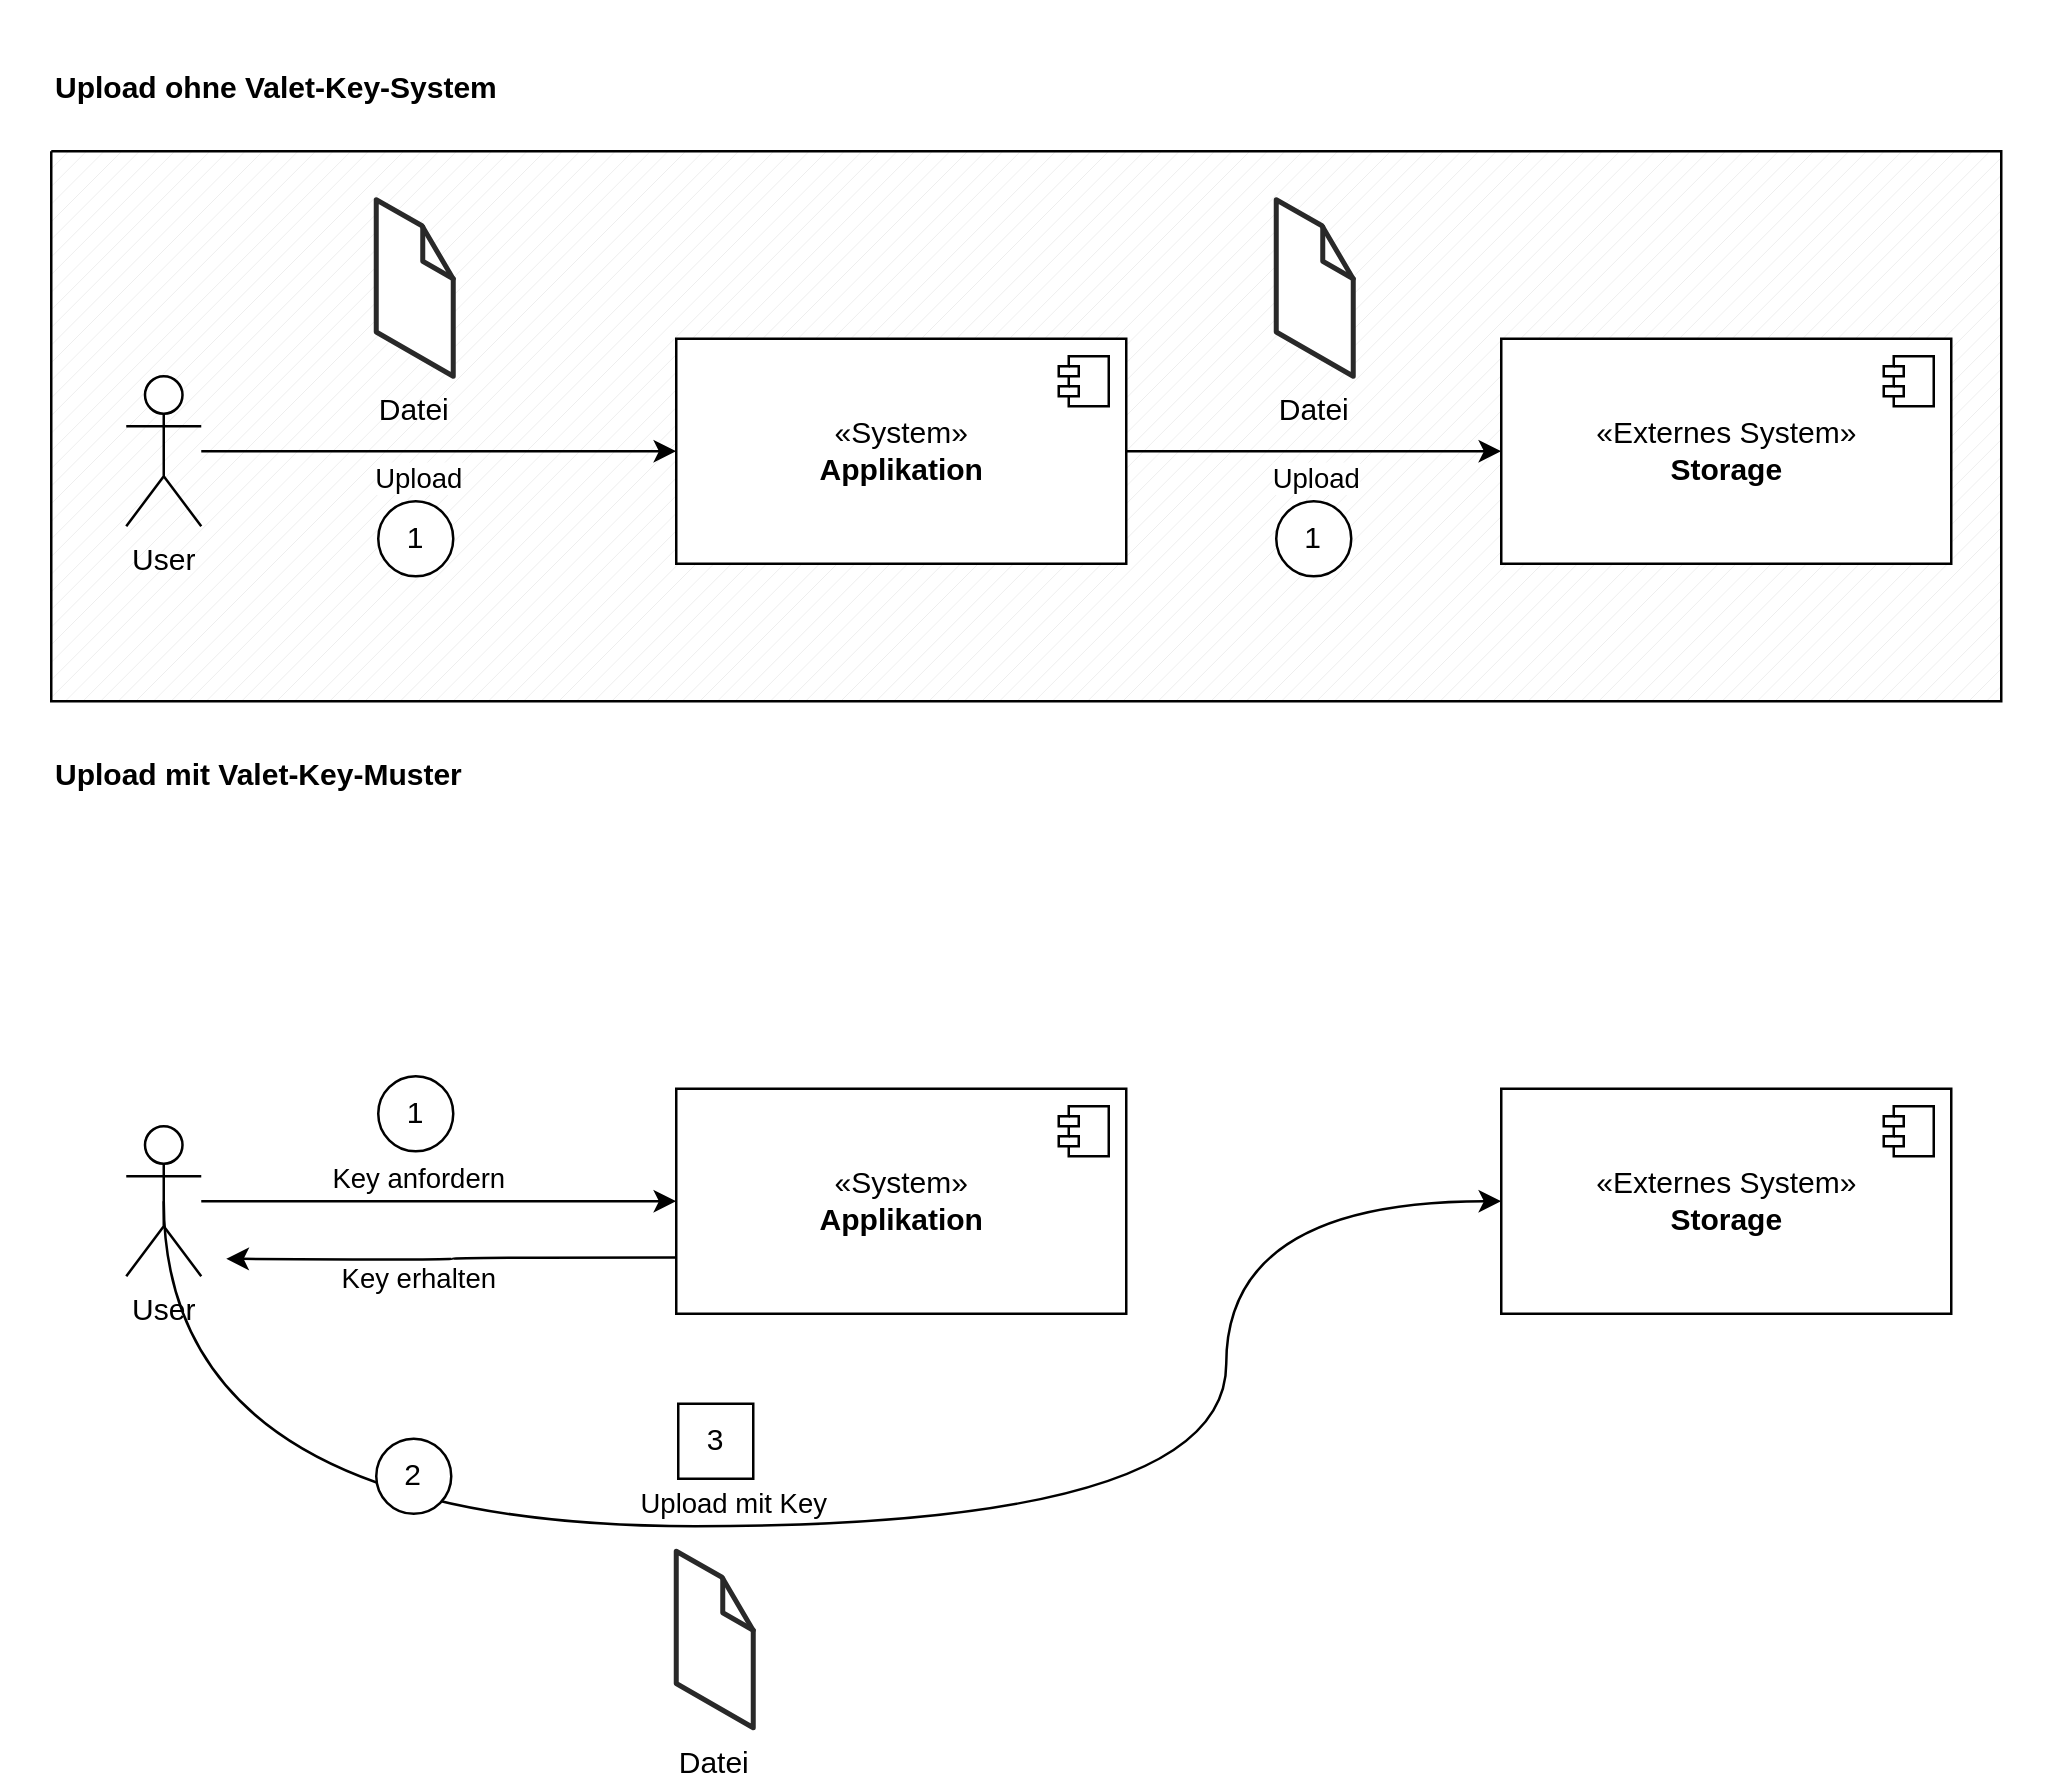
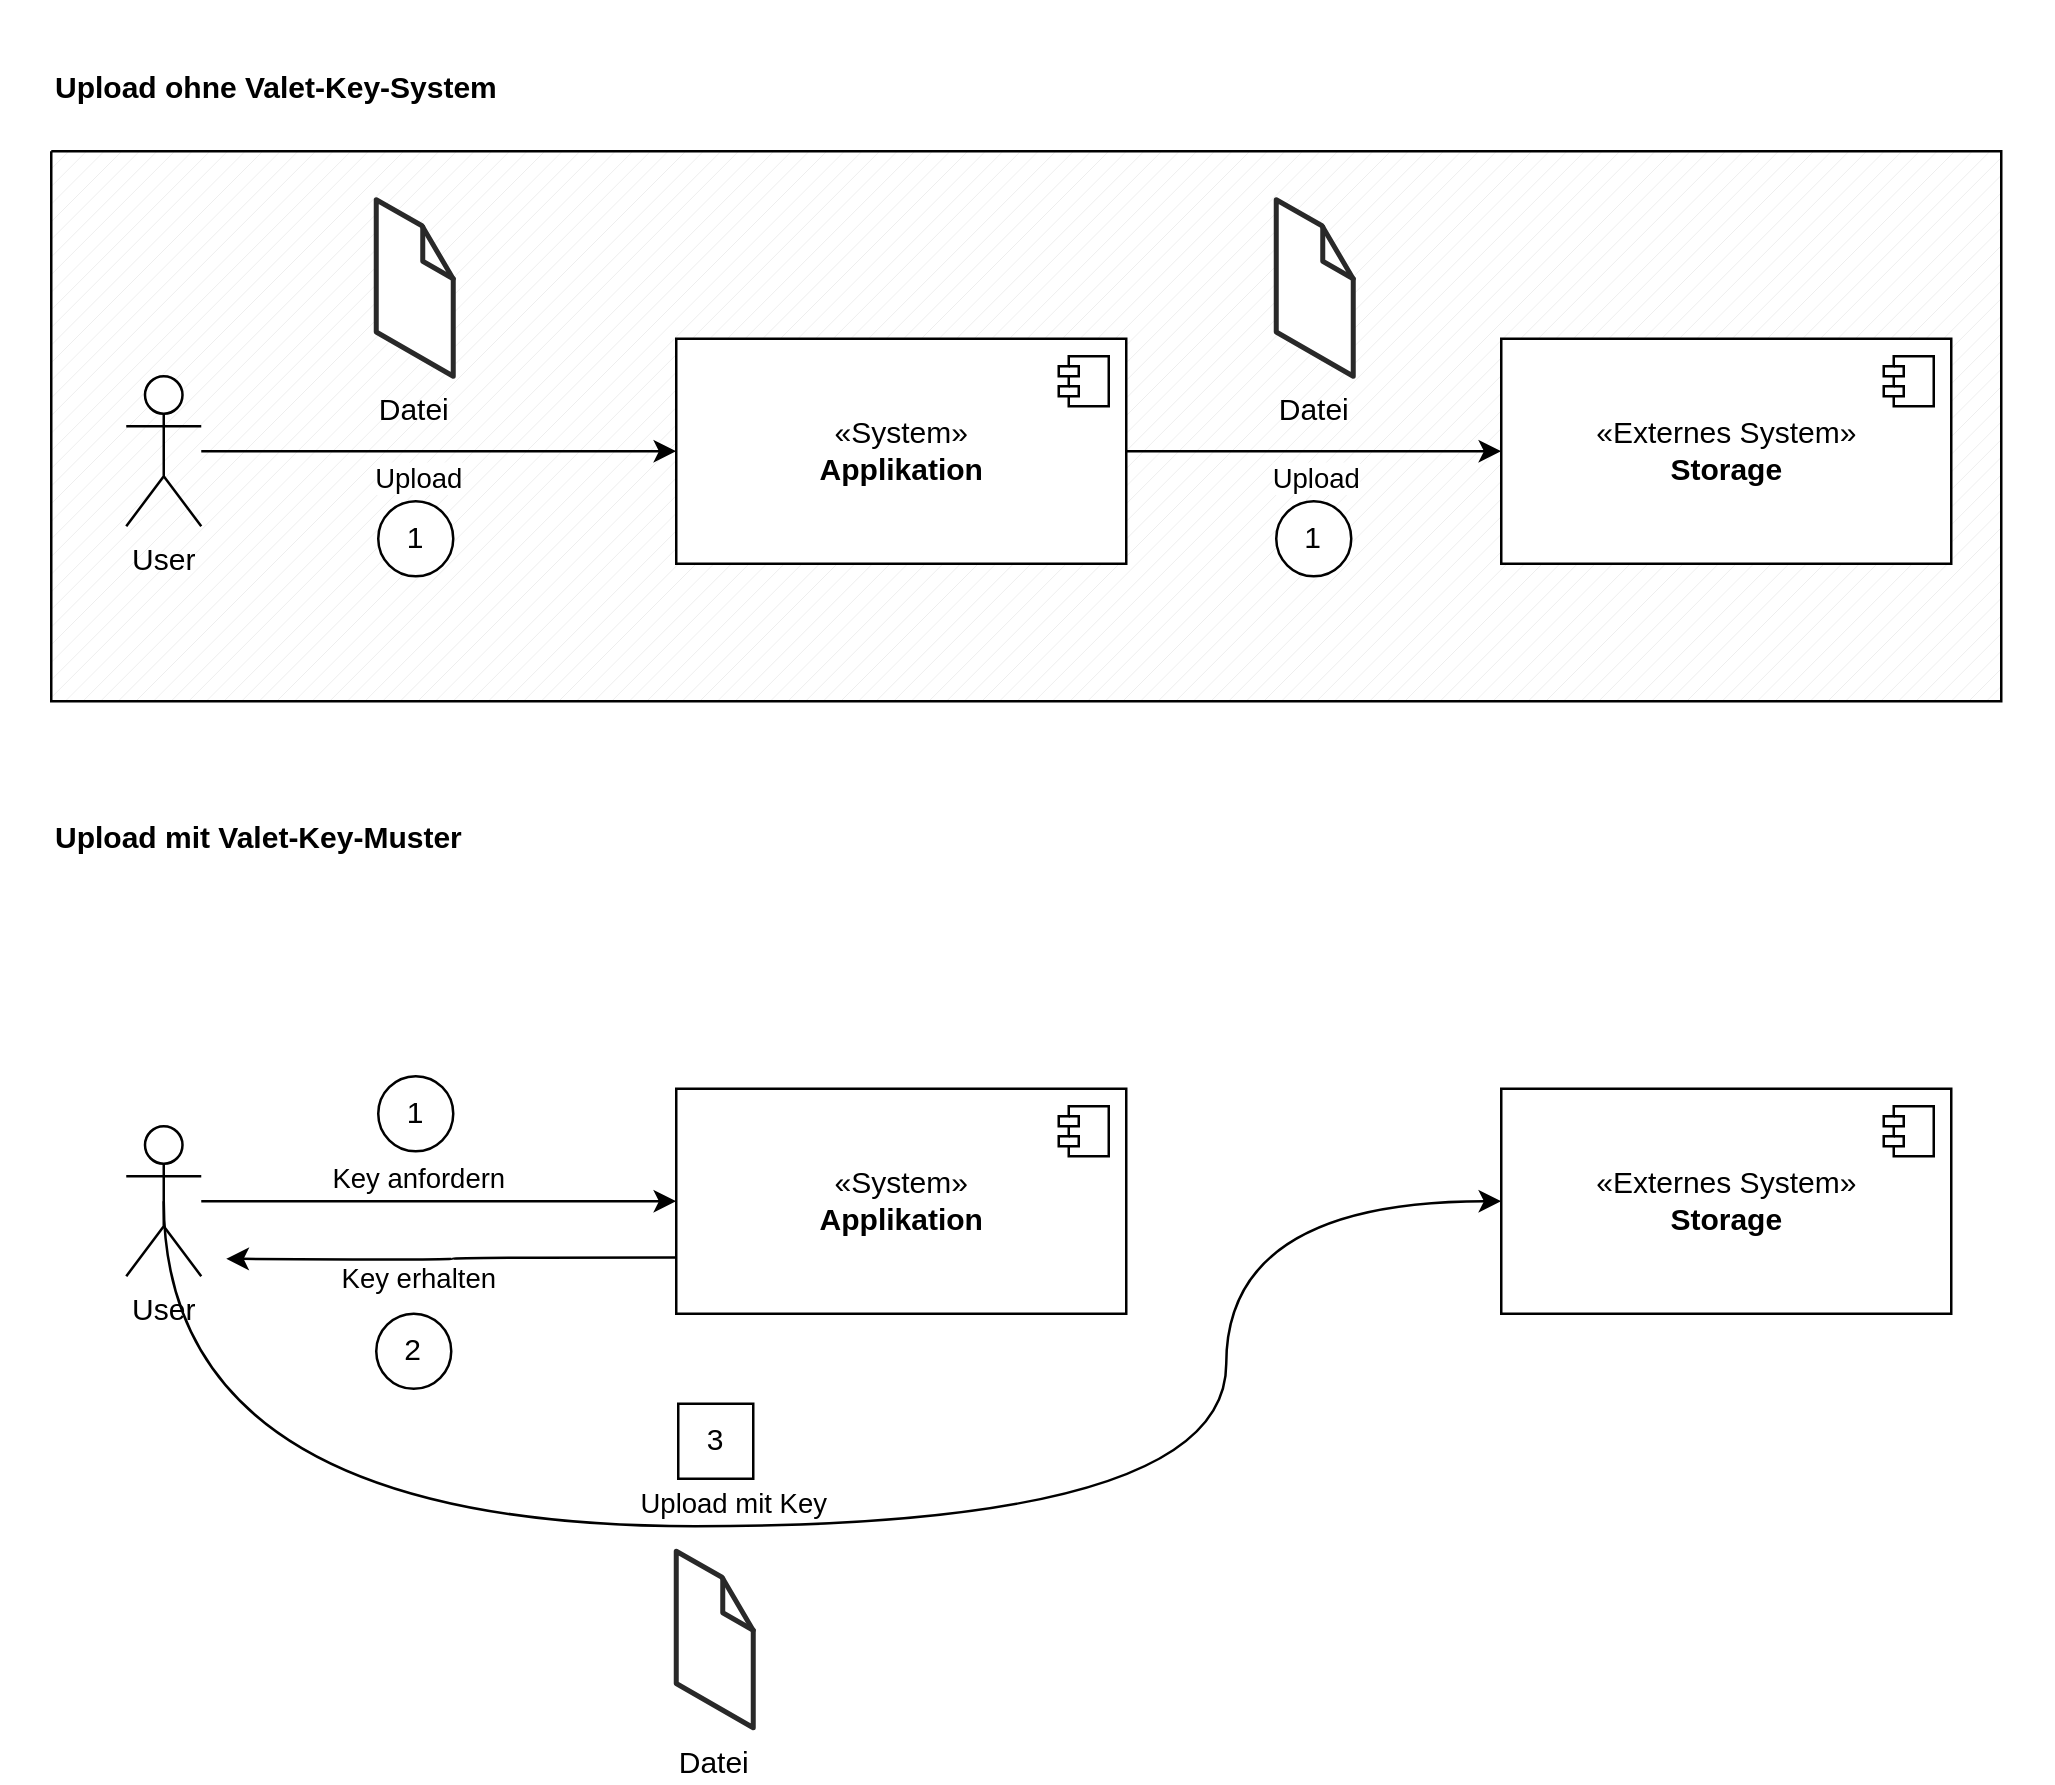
- <mxCell id="28" value="Upload mit Valet-Key-Muster" style="text;html=1;strokeColor=none;fillColor=none;align=left;verticalAlign=middle;whiteSpace=wrap;rounded=0;fontStyle=1" vertex="1" parent="1"><mxGeometry x="20" y="295" width="190" height="30" as="geometry" /></mxCell>
+ <mxCell id="28" value="Upload mit Valet-Key-Muster" style="text;html=1;strokeColor=none;fillColor=none;align=left;verticalAlign=middle;whiteSpace=wrap;rounded=0;fontStyle=1" vertex="1" parent="1"><mxGeometry x="20" y="320" width="190" height="30" as="geometry" /></mxCell>
- <mxCell id="30" value="2" style="ellipse;whiteSpace=wrap;html=1;aspect=fixed;" vertex="1" parent="1"><mxGeometry x="150" y="575" width="30" height="30" as="geometry" /></mxCell>
+ <mxCell id="30" value="2" style="ellipse;whiteSpace=wrap;html=1;aspect=fixed;" vertex="1" parent="1"><mxGeometry x="150" y="525" width="30" height="30" as="geometry" /></mxCell>
